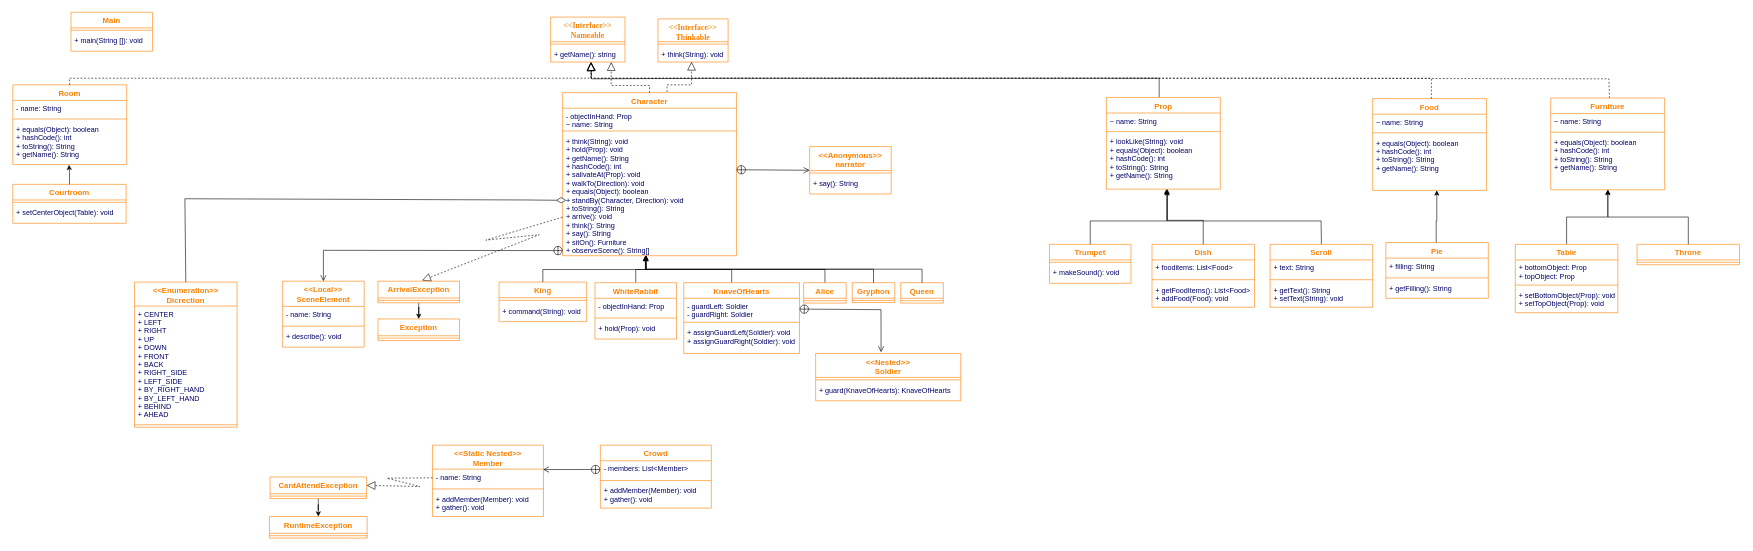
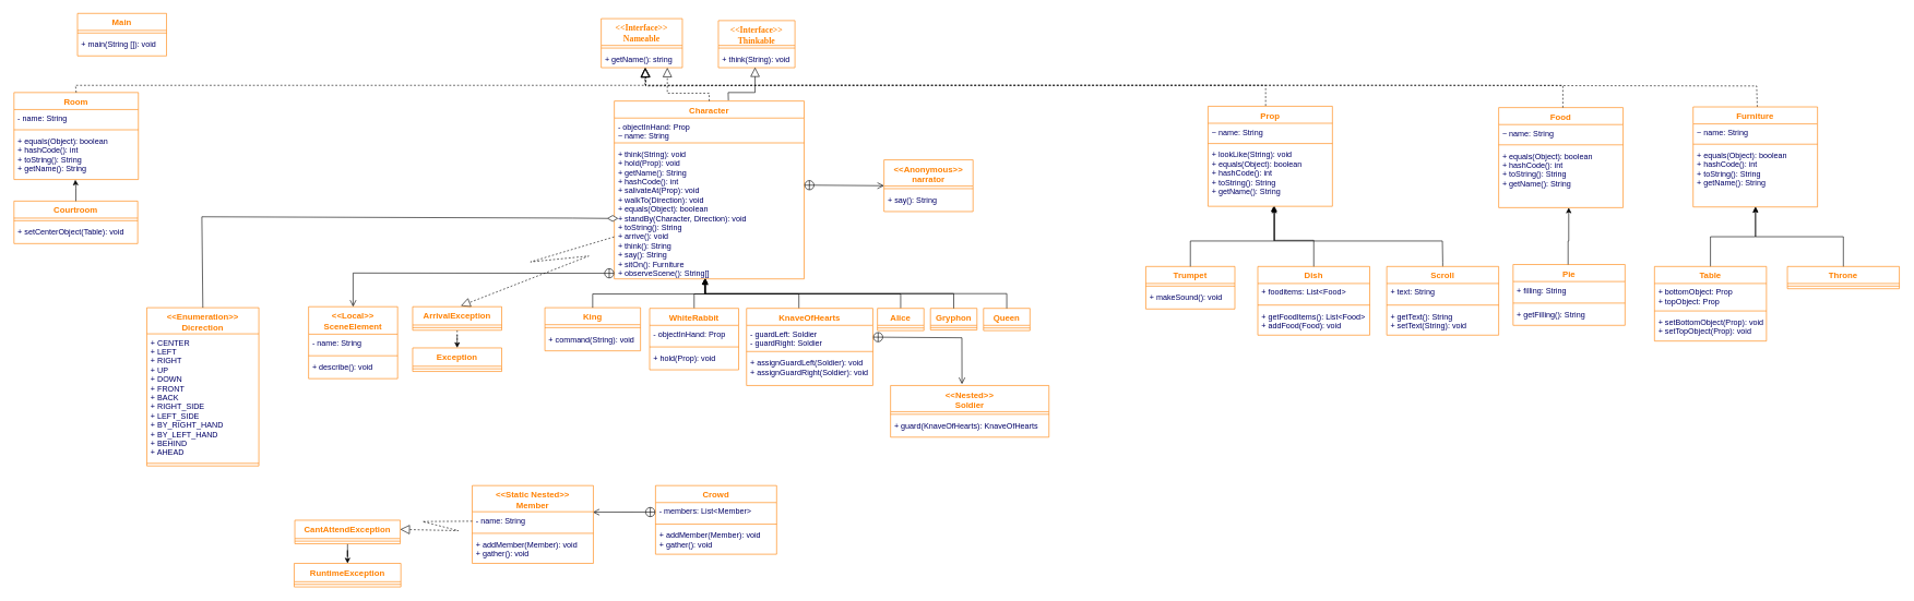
- <mxCell id="103" value="" style="endArrow=block;dashed=1;endFill=0;endSize=12;html=1;rounded=0;exitX=0.601;exitY=-0.004;exitDx=0;exitDy=0;exitPerimeter=0;entryX=0.479;entryY=0.979;entryDx=0;entryDy=0;entryPerimeter=0;" edge="1" parent="1" source="6" target="71"><mxGeometry width="160" relative="1" as="geometry"><mxPoint x="1151" y="153" as="sourcePoint" /><mxPoint x="1151" y="112" as="targetPoint" /><Array as="points"><mxPoint x="1111" y="141" /><mxPoint x="1152" y="141" /></Array></mxGeometry></mxCell>
+ <mxCell id="103" value="" style="endArrow=block;dashed=0;endFill=0;endSize=12;html=1;rounded=0;exitX=0.601;exitY=-0.004;exitDx=0;exitDy=0;exitPerimeter=0;entryX=0.479;entryY=0.979;entryDx=0;entryDy=0;entryPerimeter=0;" edge="1" parent="1" source="6" target="71"><mxGeometry width="160" relative="1" as="geometry"><mxPoint x="1151" y="153" as="sourcePoint" /><mxPoint x="1151" y="112" as="targetPoint" /><Array as="points"><mxPoint x="1111" y="141" /><mxPoint x="1152" y="141" /></Array></mxGeometry></mxCell>
- <mxCell id="29" style="endArrow=block;dashed=0;endFill=0;endSize=12;html=1;rounded=0;exitX=0.463;exitY=-0.004;exitDx=0;exitDy=0;entryX=0.544;entryY=0.992;entryDx=0;entryDy=0;entryPerimeter=0;exitPerimeter=0;" edge="1" parent="1" source="30" target="12"><mxGeometry relative="1" as="geometry"><mxPoint x="1176.044" y="130.043" as="targetPoint" /><Array as="points"><mxPoint x="1932" y="130" /><mxPoint x="1458" y="130" /><mxPoint x="1202" y="130" /><mxPoint x="985" y="131" /></Array></mxGeometry></mxCell>
+ <mxCell id="29" style="endArrow=block;dashed=1;endFill=0;endSize=12;html=1;rounded=0;exitX=0.463;exitY=-0.004;exitDx=0;exitDy=0;entryX=0.544;entryY=0.992;entryDx=0;entryDy=0;entryPerimeter=0;exitPerimeter=0;" edge="1" parent="1" source="30" target="12"><mxGeometry relative="1" as="geometry"><mxPoint x="1176.044" y="130.043" as="targetPoint" /><Array as="points"><mxPoint x="1932" y="130" /><mxPoint x="1458" y="130" /><mxPoint x="1202" y="130" /><mxPoint x="985" y="131" /></Array></mxGeometry></mxCell>
- <mxCell id="99" style="edgeStyle=orthogonalEdgeStyle;rounded=0;orthogonalLoop=1;jettySize=auto;html=1;entryX=0.5;entryY=0;entryDx=0;entryDy=0;" edge="1" parent="1" source="100" target="104"><mxGeometry relative="1" as="geometry" /></mxCell>
+ <mxCell id="99" style="edgeStyle=orthogonalEdgeStyle;rounded=0;orthogonalLoop=1;jettySize=auto;html=1;entryX=0.5;entryY=0;entryDx=0;entryDy=0;dashed=1;" edge="1" parent="1" source="100" target="104"><mxGeometry relative="1" as="geometry" /></mxCell>
